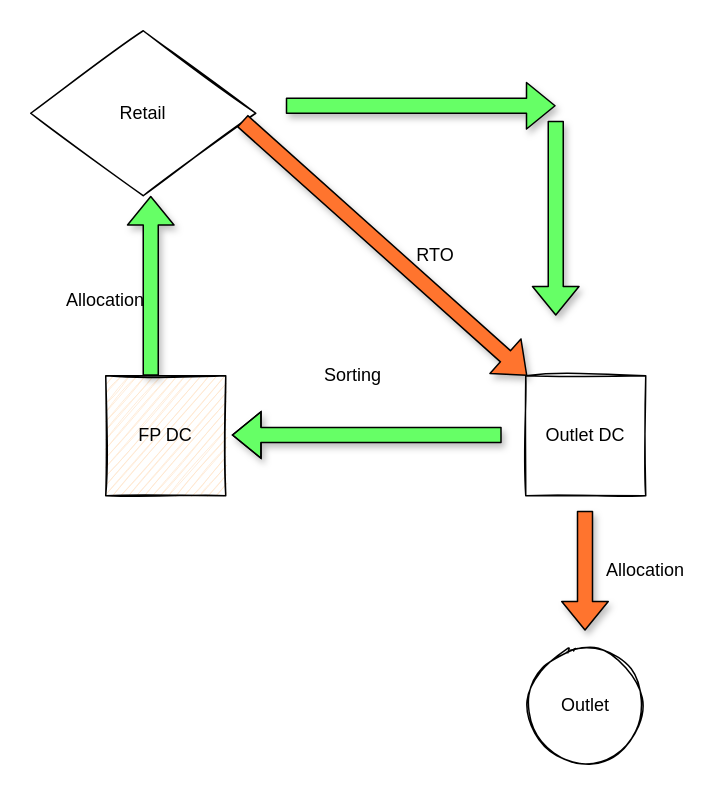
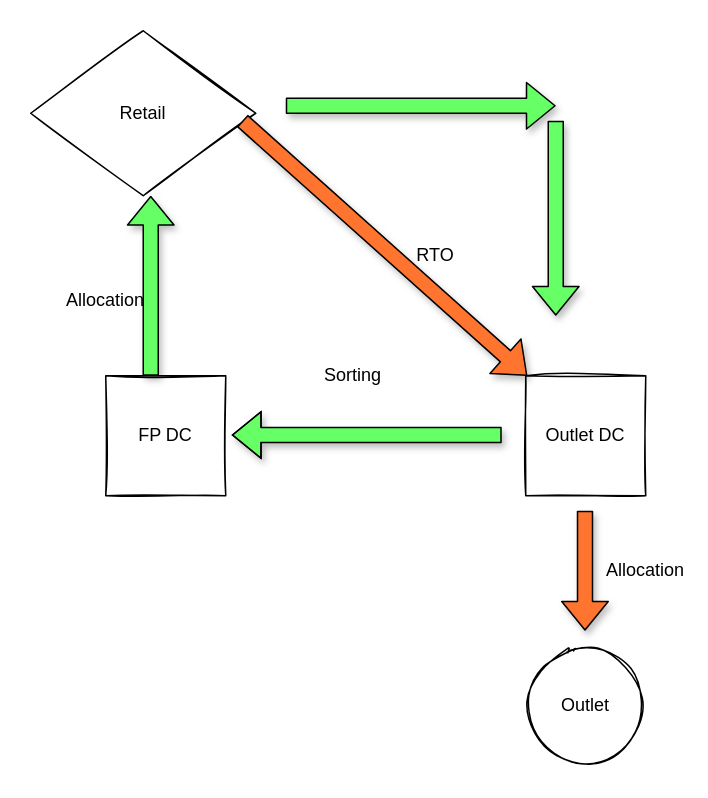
- <mxCell id="3" value="FP DC" style="whiteSpace=wrap;html=1;aspect=fixed;sketch=1;fillColor=#ffe6cc;" vertex="1" parent="1"><mxGeometry x="70" y="250" width="80" height="80" as="geometry" /></mxCell>
+ <mxCell id="3" value="FP DC" style="whiteSpace=wrap;html=1;aspect=fixed;sketch=1;" vertex="1" parent="1"><mxGeometry x="70" y="250" width="80" height="80" as="geometry" /></mxCell>
